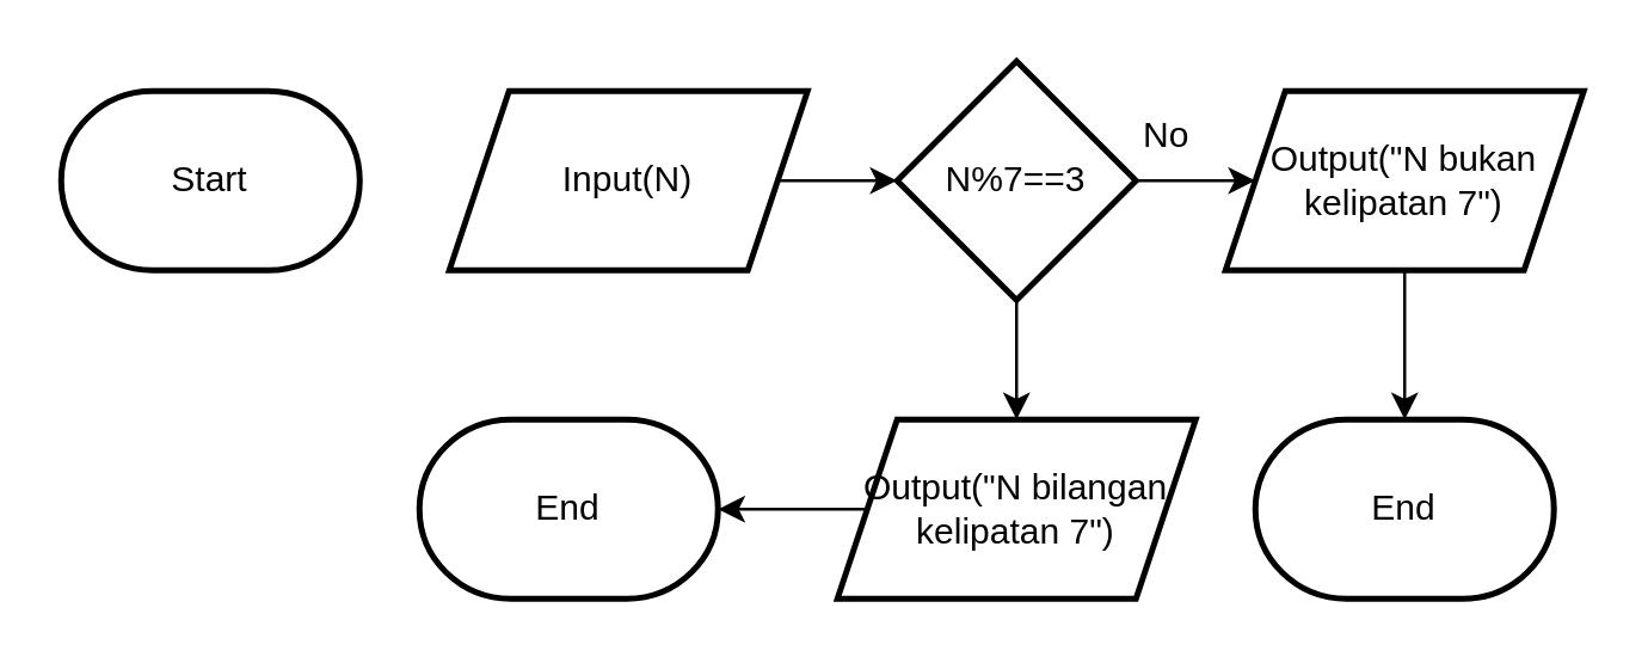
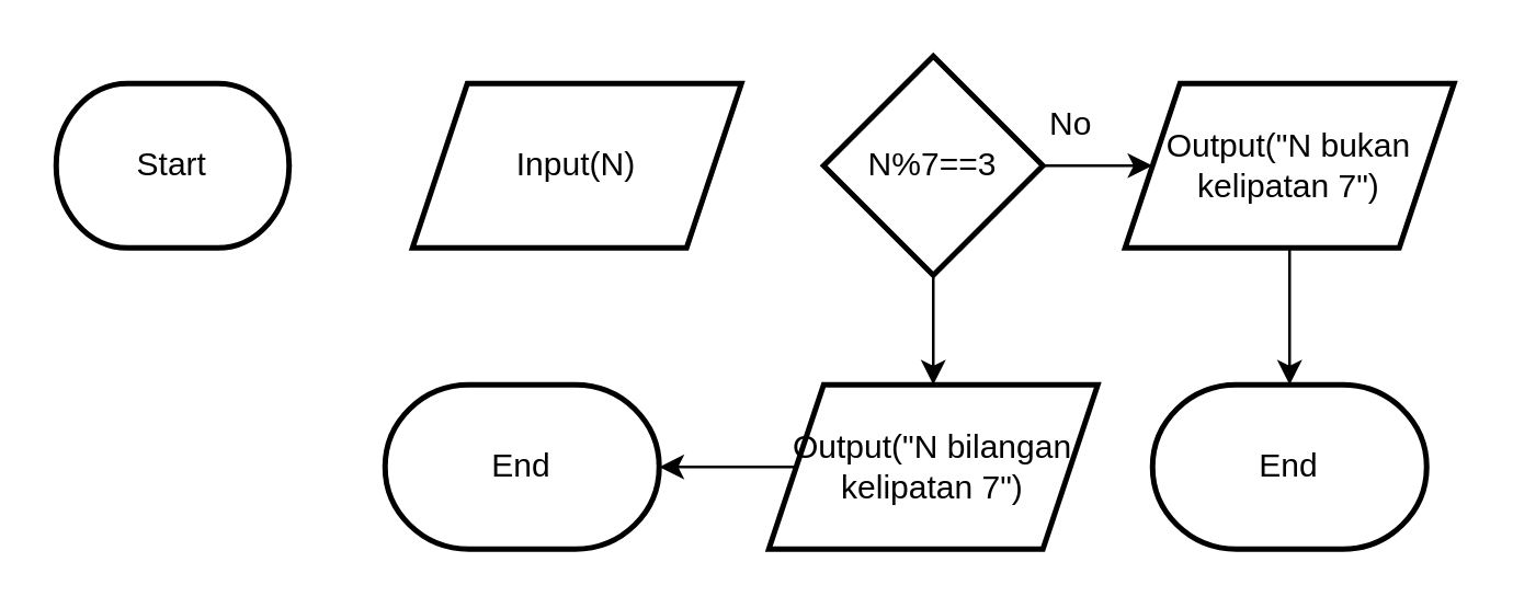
- <mxCell id="2" value="Start" style="strokeWidth=2;html=1;shape=mxgraph.flowchart.terminator;whiteSpace=wrap;" vertex="1" parent="1"><mxGeometry x="20" y="30" width="100" height="60" as="geometry" /></mxCell>
+ <mxCell id="2" value="Start" style="strokeWidth=2;html=1;shape=mxgraph.flowchart.terminator;whiteSpace=wrap;" vertex="1" parent="1"><mxGeometry x="20" y="30" width="85" height="60" as="geometry" /></mxCell>
- <mxCell id="3" value="" style="edgeStyle=orthogonalEdgeStyle;rounded=0;orthogonalLoop=1;jettySize=auto;html=1;" edge="1" parent="1" source="4" target="7"><mxGeometry relative="1" as="geometry" /></mxCell>
